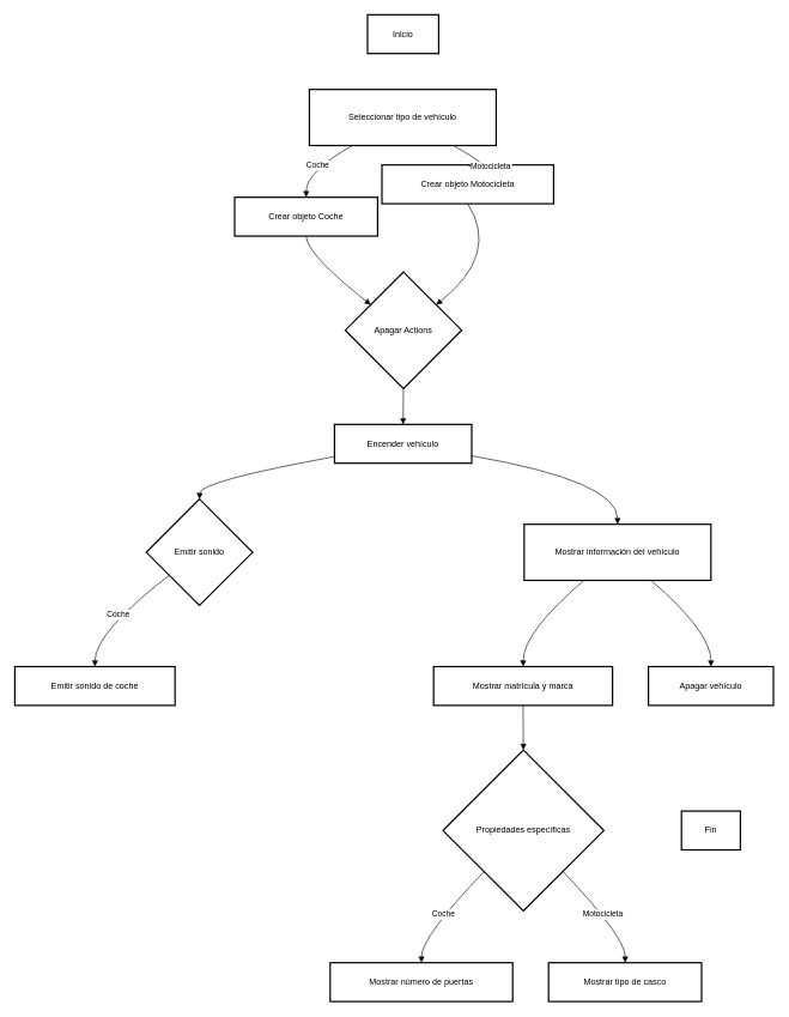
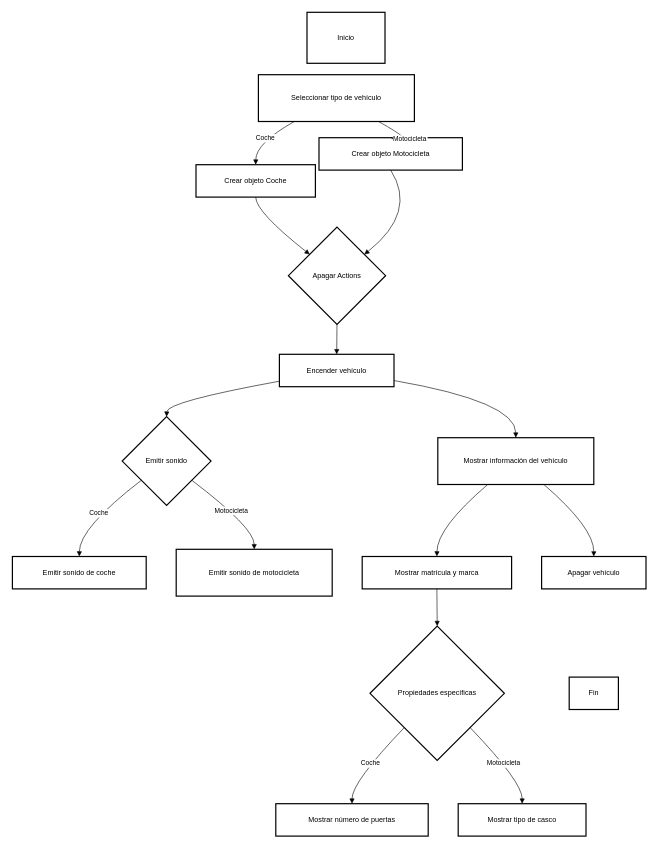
- <mxCell id="2" value="Inicio" style="whiteSpace=wrap;strokeWidth=2;" parent="1" vertex="1"><mxGeometry x="511" y="20" width="99" height="54" as="geometry" /></mxCell>
+ <mxCell id="2" value="Inicio" style="whiteSpace=wrap;strokeWidth=2;" parent="1" vertex="1"><mxGeometry x="511" y="20" width="130" height="85" as="geometry" /></mxCell>
+ <mxCell id="25" value="Motocicleta" style="curved=1;startArrow=none;endArrow=block;exitX=1;exitY=0.88;entryX=0.5;entryY=0;" parent="1" source="8" target="10" edge="1"><mxGeometry relative="1" as="geometry"><Array as="points"><mxPoint x="423" y="879" /></Array></mxGeometry></mxCell>
+ <mxCell id="10" value="Emitir sonido de motocicleta" style="whiteSpace=wrap;strokeWidth=2;" parent="1" vertex="1"><mxGeometry x="293" y="915" width="260" height="78" as="geometry" /></mxCell>
